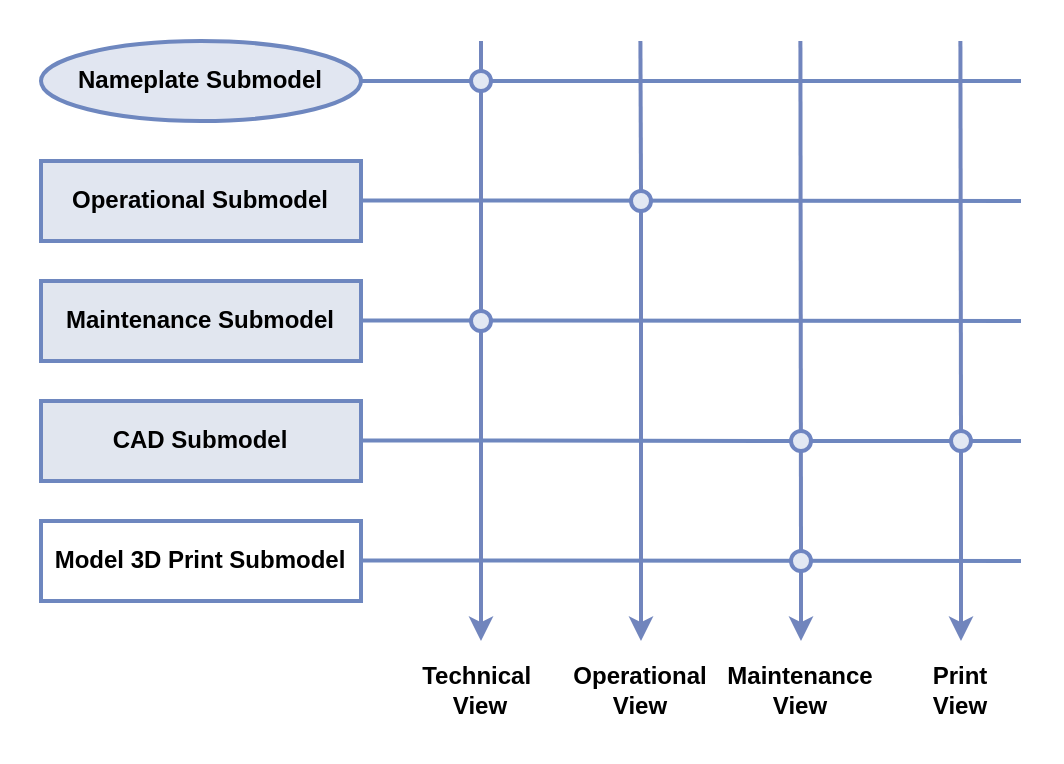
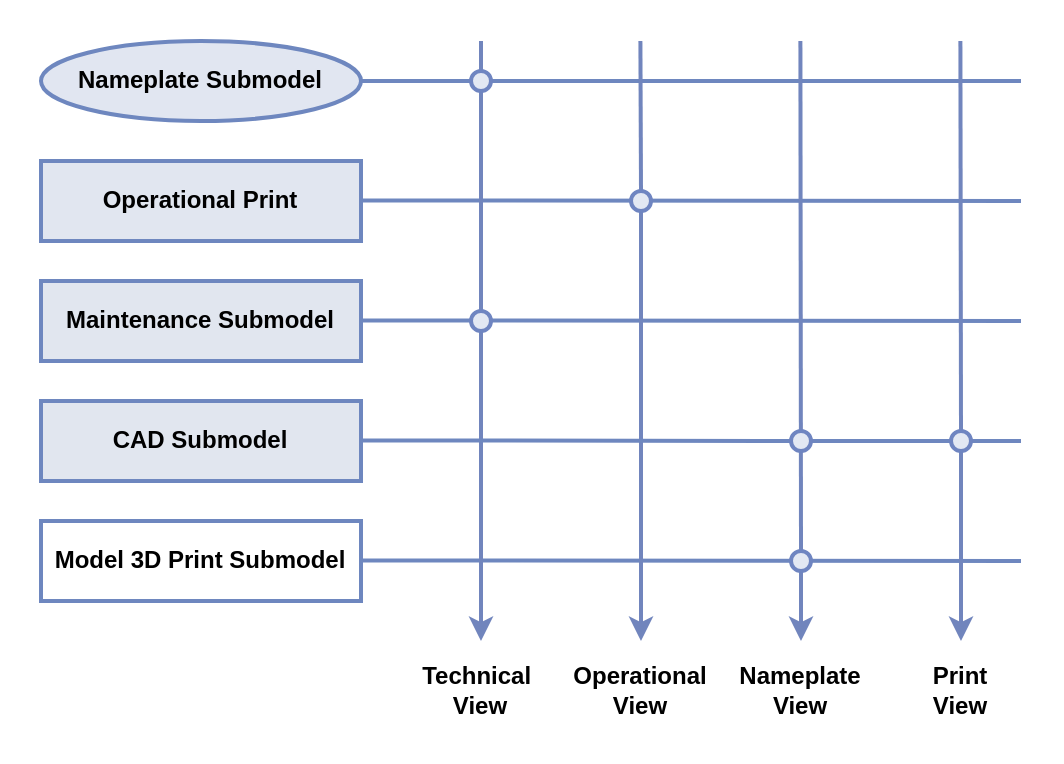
- <mxCell id="3" value="&lt;b&gt;Operational Submodel&lt;/b&gt;" style="rounded=0;whiteSpace=wrap;html=1;strokeColor=#6e87bf;strokeWidth=2;fillColor=#e1e6f0;" vertex="1" parent="1"><mxGeometry x="20" y="80" width="160" height="40" as="geometry" /></mxCell>
+ <mxCell id="3" value="&lt;b&gt;Operational Print&lt;/b&gt;" style="rounded=0;whiteSpace=wrap;html=1;strokeColor=#6e87bf;strokeWidth=2;fillColor=#e1e6f0;" vertex="1" parent="1"><mxGeometry x="20" y="80" width="160" height="40" as="geometry" /></mxCell>
- <mxCell id="14" value="Maintenance&lt;br&gt;View" style="text;html=1;strokeColor=none;fillColor=none;align=center;verticalAlign=middle;whiteSpace=wrap;rounded=0;fontStyle=1" vertex="1" parent="1"><mxGeometry x="370" y="330" width="60" height="30" as="geometry" /></mxCell>
+ <mxCell id="14" value="Nameplate&lt;br&gt;View" style="text;html=1;strokeColor=none;fillColor=none;align=center;verticalAlign=middle;whiteSpace=wrap;rounded=0;fontStyle=1" vertex="1" parent="1"><mxGeometry x="370" y="330" width="60" height="30" as="geometry" /></mxCell>
